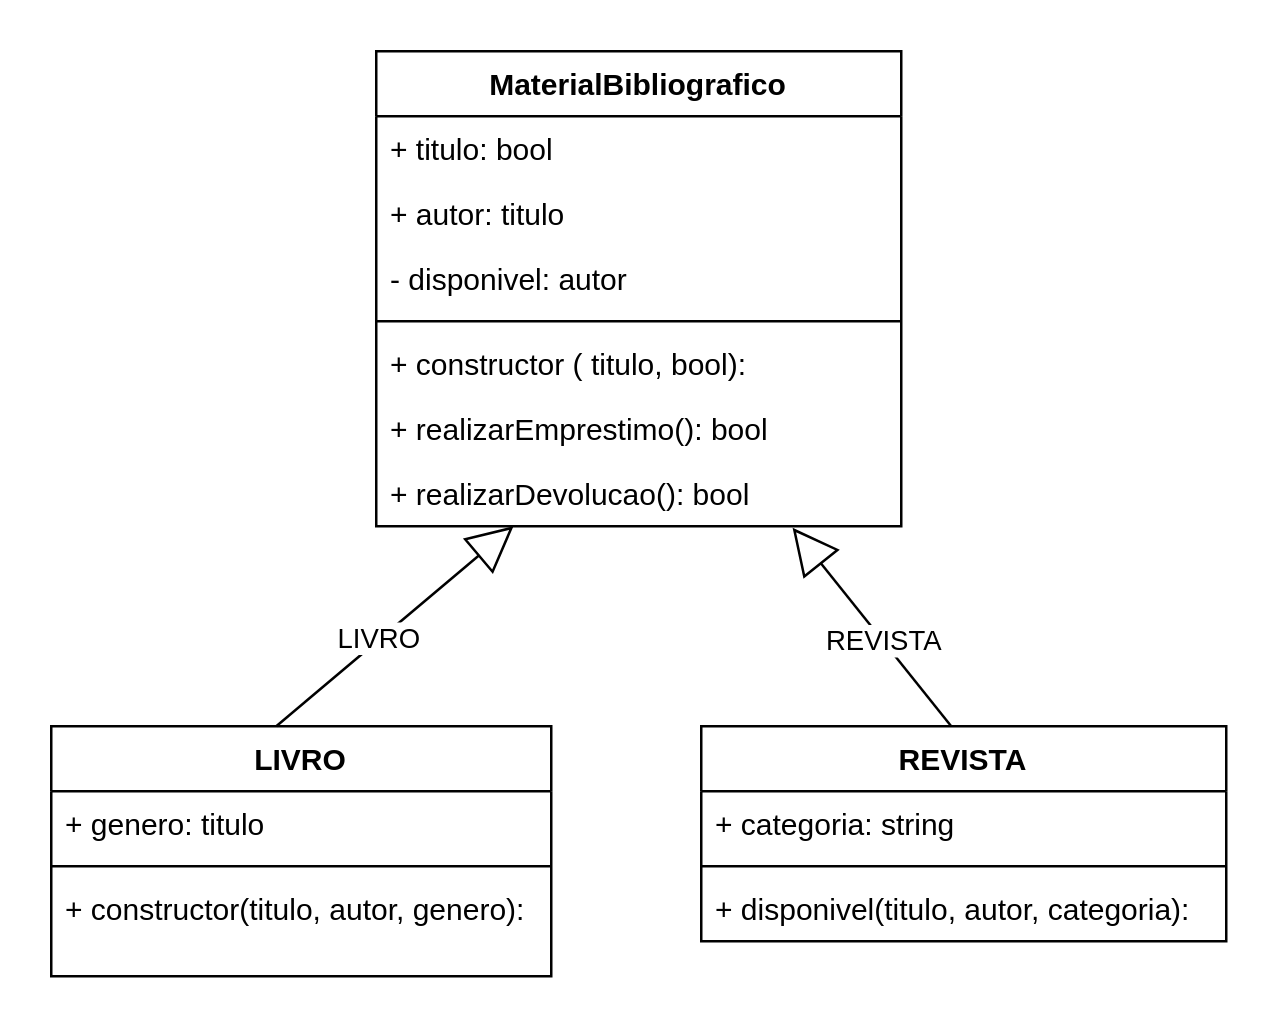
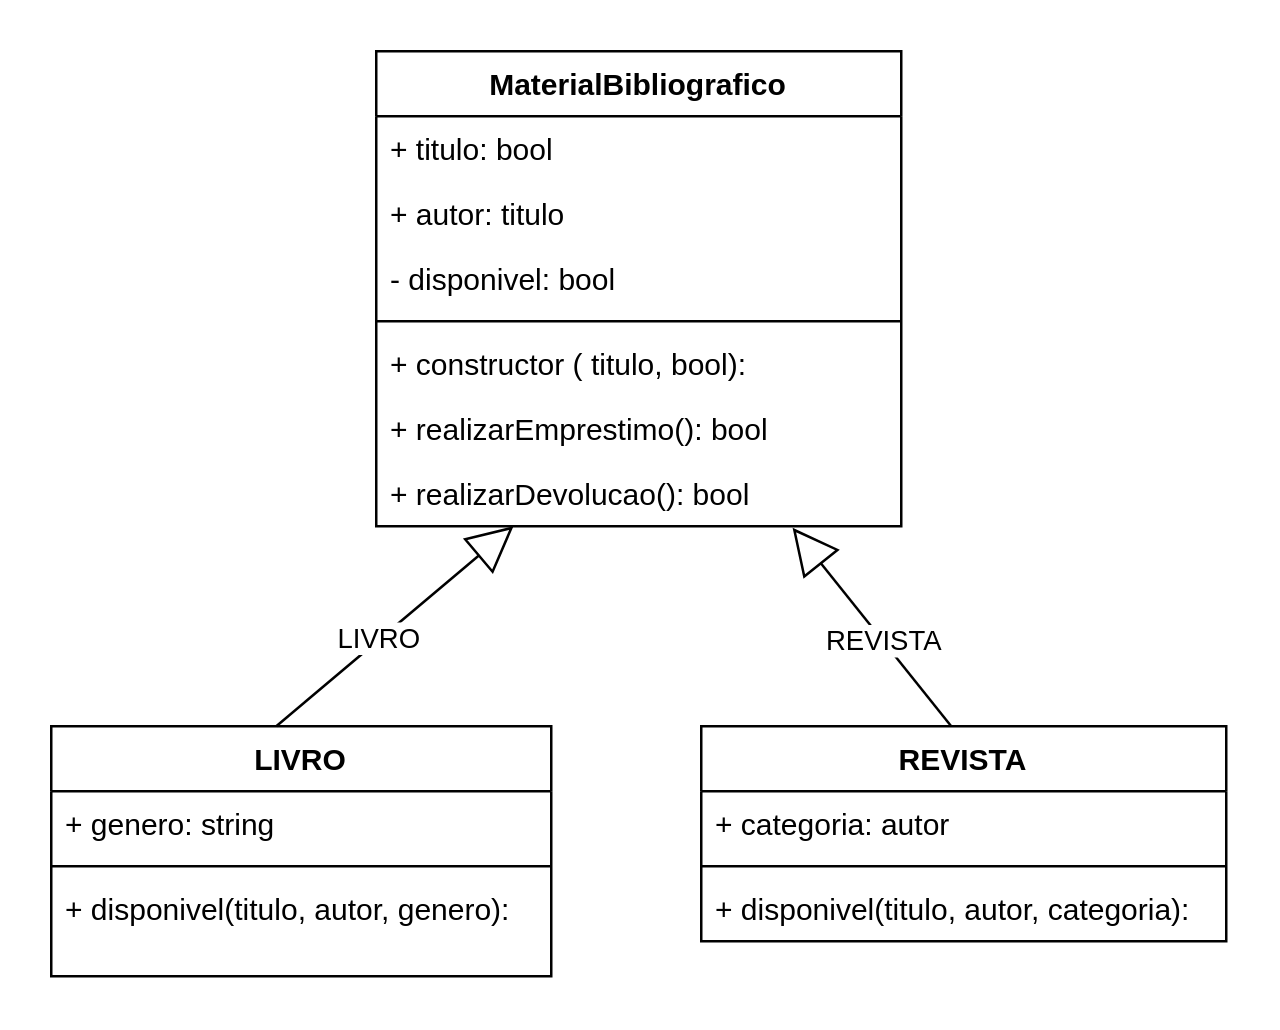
- <mxCell id="5" value="- disponivel: autor" style="text;strokeColor=none;fillColor=none;align=left;verticalAlign=top;spacingLeft=4;spacingRight=4;overflow=hidden;rotatable=0;points=[[0,0.5],[1,0.5]];portConstraint=eastwest;whiteSpace=wrap;html=1;" vertex="1" parent="2"><mxGeometry y="78" width="210" height="26" as="geometry" /></mxCell>
+ <mxCell id="5" value="- disponivel: bool" style="text;strokeColor=none;fillColor=none;align=left;verticalAlign=top;spacingLeft=4;spacingRight=4;overflow=hidden;rotatable=0;points=[[0,0.5],[1,0.5]];portConstraint=eastwest;whiteSpace=wrap;html=1;" vertex="1" parent="2"><mxGeometry y="78" width="210" height="26" as="geometry" /></mxCell>
- <mxCell id="11" value="+ genero: titulo" style="text;strokeColor=none;fillColor=none;align=left;verticalAlign=top;spacingLeft=4;spacingRight=4;overflow=hidden;rotatable=0;points=[[0,0.5],[1,0.5]];portConstraint=eastwest;whiteSpace=wrap;html=1;" vertex="1" parent="10"><mxGeometry y="26" width="200" height="26" as="geometry" /></mxCell>
+ <mxCell id="11" value="+ genero: string" style="text;strokeColor=none;fillColor=none;align=left;verticalAlign=top;spacingLeft=4;spacingRight=4;overflow=hidden;rotatable=0;points=[[0,0.5],[1,0.5]];portConstraint=eastwest;whiteSpace=wrap;html=1;" vertex="1" parent="10"><mxGeometry y="26" width="200" height="26" as="geometry" /></mxCell>
- <mxCell id="16" value="+ categoria: string" style="text;strokeColor=none;fillColor=none;align=left;verticalAlign=top;spacingLeft=4;spacingRight=4;overflow=hidden;rotatable=0;points=[[0,0.5],[1,0.5]];portConstraint=eastwest;whiteSpace=wrap;html=1;" vertex="1" parent="15"><mxGeometry y="26" width="210" height="26" as="geometry" /></mxCell>
+ <mxCell id="16" value="+ categoria: autor" style="text;strokeColor=none;fillColor=none;align=left;verticalAlign=top;spacingLeft=4;spacingRight=4;overflow=hidden;rotatable=0;points=[[0,0.5],[1,0.5]];portConstraint=eastwest;whiteSpace=wrap;html=1;" vertex="1" parent="15"><mxGeometry y="26" width="210" height="26" as="geometry" /></mxCell>
- <mxCell id="13" value="+ constructor(titulo, autor, genero):" style="text;strokeColor=none;fillColor=none;align=left;verticalAlign=top;spacingLeft=4;spacingRight=4;overflow=hidden;rotatable=0;points=[[0,0.5],[1,0.5]];portConstraint=eastwest;whiteSpace=wrap;html=1;" vertex="1" parent="10"><mxGeometry y="60" width="200" height="40" as="geometry" /></mxCell>
+ <mxCell id="13" value="+ disponivel(titulo, autor, genero):" style="text;strokeColor=none;fillColor=none;align=left;verticalAlign=top;spacingLeft=4;spacingRight=4;overflow=hidden;rotatable=0;points=[[0,0.5],[1,0.5]];portConstraint=eastwest;whiteSpace=wrap;html=1;" vertex="1" parent="10"><mxGeometry y="60" width="200" height="40" as="geometry" /></mxCell>
